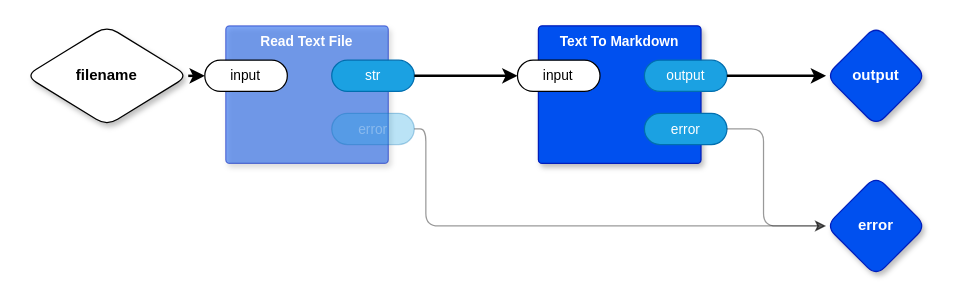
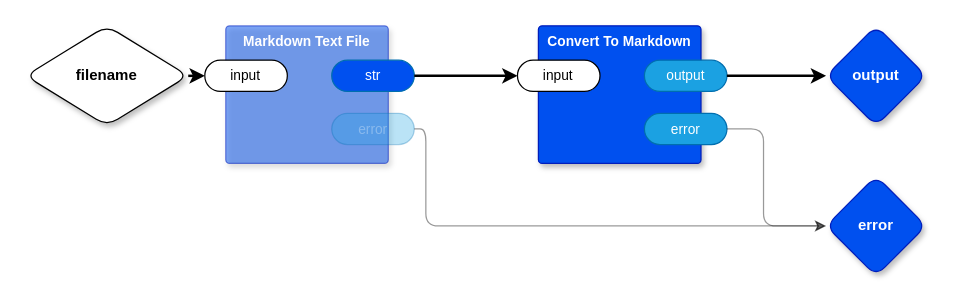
- <mxCell id="6" value="Read Text File" style="rounded=1;whiteSpace=wrap;html=1;sketch=0;container=1;recursiveResize=0;verticalAlign=top;arcSize=6;fontStyle=1;autosize=0;points=[];absoluteArcSize=1;shadow=1;strokeColor=#001DBC;fillColor=#0050ef;fontColor=#ffffff;fontFamily=Helvetica;fontSize=11;opacity=50;strokeWidth=1;" parent="1" vertex="1"><mxGeometry x="180" y="20" width="130" height="110" as="geometry"><mxRectangle x="-98" y="-1230" width="99" height="26" as="alternateBounds" /></mxGeometry></mxCell>
+ <mxCell id="6" value="Markdown Text File" style="rounded=1;whiteSpace=wrap;html=1;sketch=0;container=1;recursiveResize=0;verticalAlign=top;arcSize=6;fontStyle=1;autosize=0;points=[];absoluteArcSize=1;shadow=1;strokeColor=#001DBC;fillColor=#0050ef;fontColor=#ffffff;fontFamily=Helvetica;fontSize=11;opacity=50;strokeWidth=1;" parent="1" vertex="1"><mxGeometry x="180" y="20" width="130" height="110" as="geometry"><mxRectangle x="-98" y="-1230" width="99" height="26" as="alternateBounds" /></mxGeometry></mxCell>
- <mxCell id="11" value="Text To Markdown" style="rounded=1;whiteSpace=wrap;html=1;sketch=0;container=1;recursiveResize=0;verticalAlign=top;arcSize=6;fontStyle=1;autosize=0;points=[];absoluteArcSize=1;shadow=1;strokeColor=#001DBC;fillColor=#0050ef;fontColor=#ffffff;fontFamily=Helvetica;fontSize=11;strokeWidth=1;" parent="1" vertex="1"><mxGeometry x="430" y="20" width="130" height="110" as="geometry"><mxRectangle x="-98" y="-1230" width="99" height="26" as="alternateBounds" /></mxGeometry></mxCell>
+ <mxCell id="11" value="Convert To Markdown" style="rounded=1;whiteSpace=wrap;html=1;sketch=0;container=1;recursiveResize=0;verticalAlign=top;arcSize=6;fontStyle=1;autosize=0;points=[];absoluteArcSize=1;shadow=1;strokeColor=#001DBC;fillColor=#0050ef;fontColor=#ffffff;fontFamily=Helvetica;fontSize=11;strokeWidth=1;" parent="1" vertex="1"><mxGeometry x="430" y="20" width="130" height="110" as="geometry"><mxRectangle x="-98" y="-1230" width="99" height="26" as="alternateBounds" /></mxGeometry></mxCell>
- <mxCell id="8" value="str" style="rounded=1;whiteSpace=wrap;html=1;sketch=0;points=[[0,0.5,0,0,0],[1,0.5,0,0,0]];fillColor=#1ba1e2;fontColor=#ffffff;strokeColor=#006EAF;arcSize=50;fontFamily=Helvetica;fontSize=11;strokeWidth=1;" parent="6" vertex="1"><mxGeometry x="84.75" y="27.5" width="66" height="25" as="geometry" /></mxCell>
+ <mxCell id="8" value="str" style="rounded=1;whiteSpace=wrap;html=1;sketch=0;points=[[0,0.5,0,0,0],[1,0.5,0,0,0]];fillColor=#0050ef;fontColor=#ffffff;strokeColor=#006EAF;arcSize=50;fontFamily=Helvetica;fontSize=11;strokeWidth=1;" parent="6" vertex="1"><mxGeometry x="84.75" y="27.5" width="66" height="25" as="geometry" /></mxCell>
